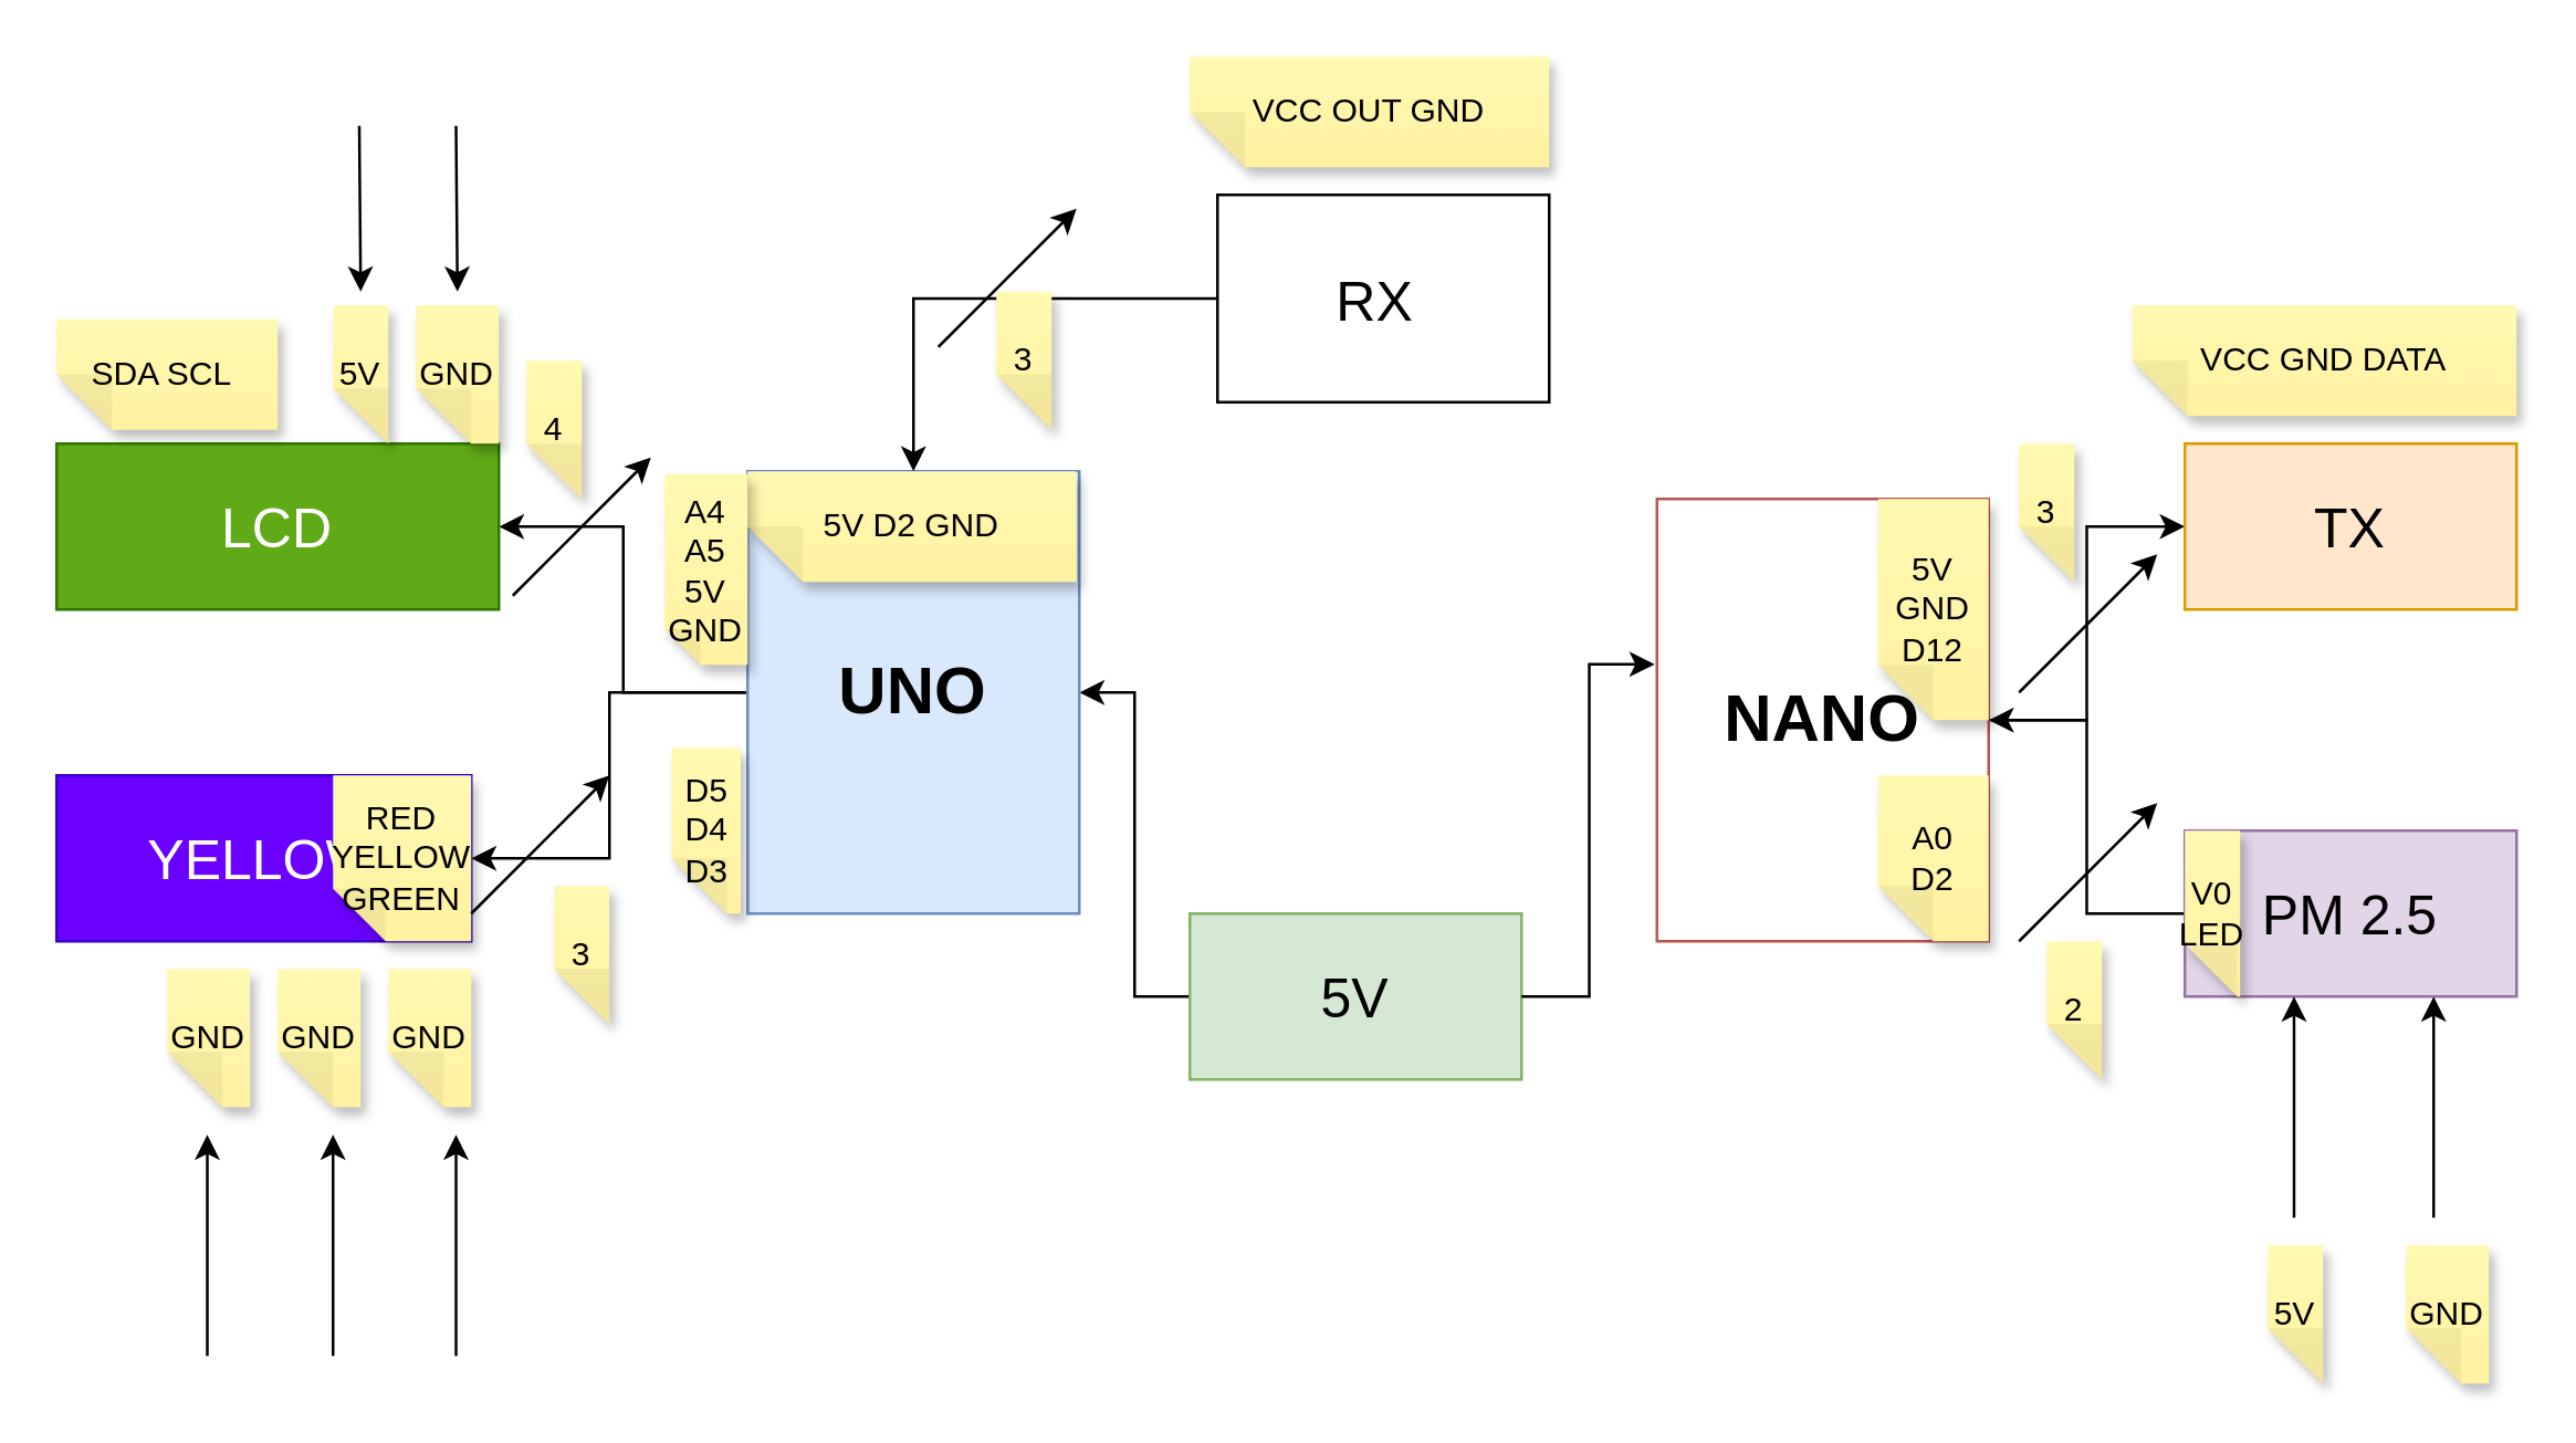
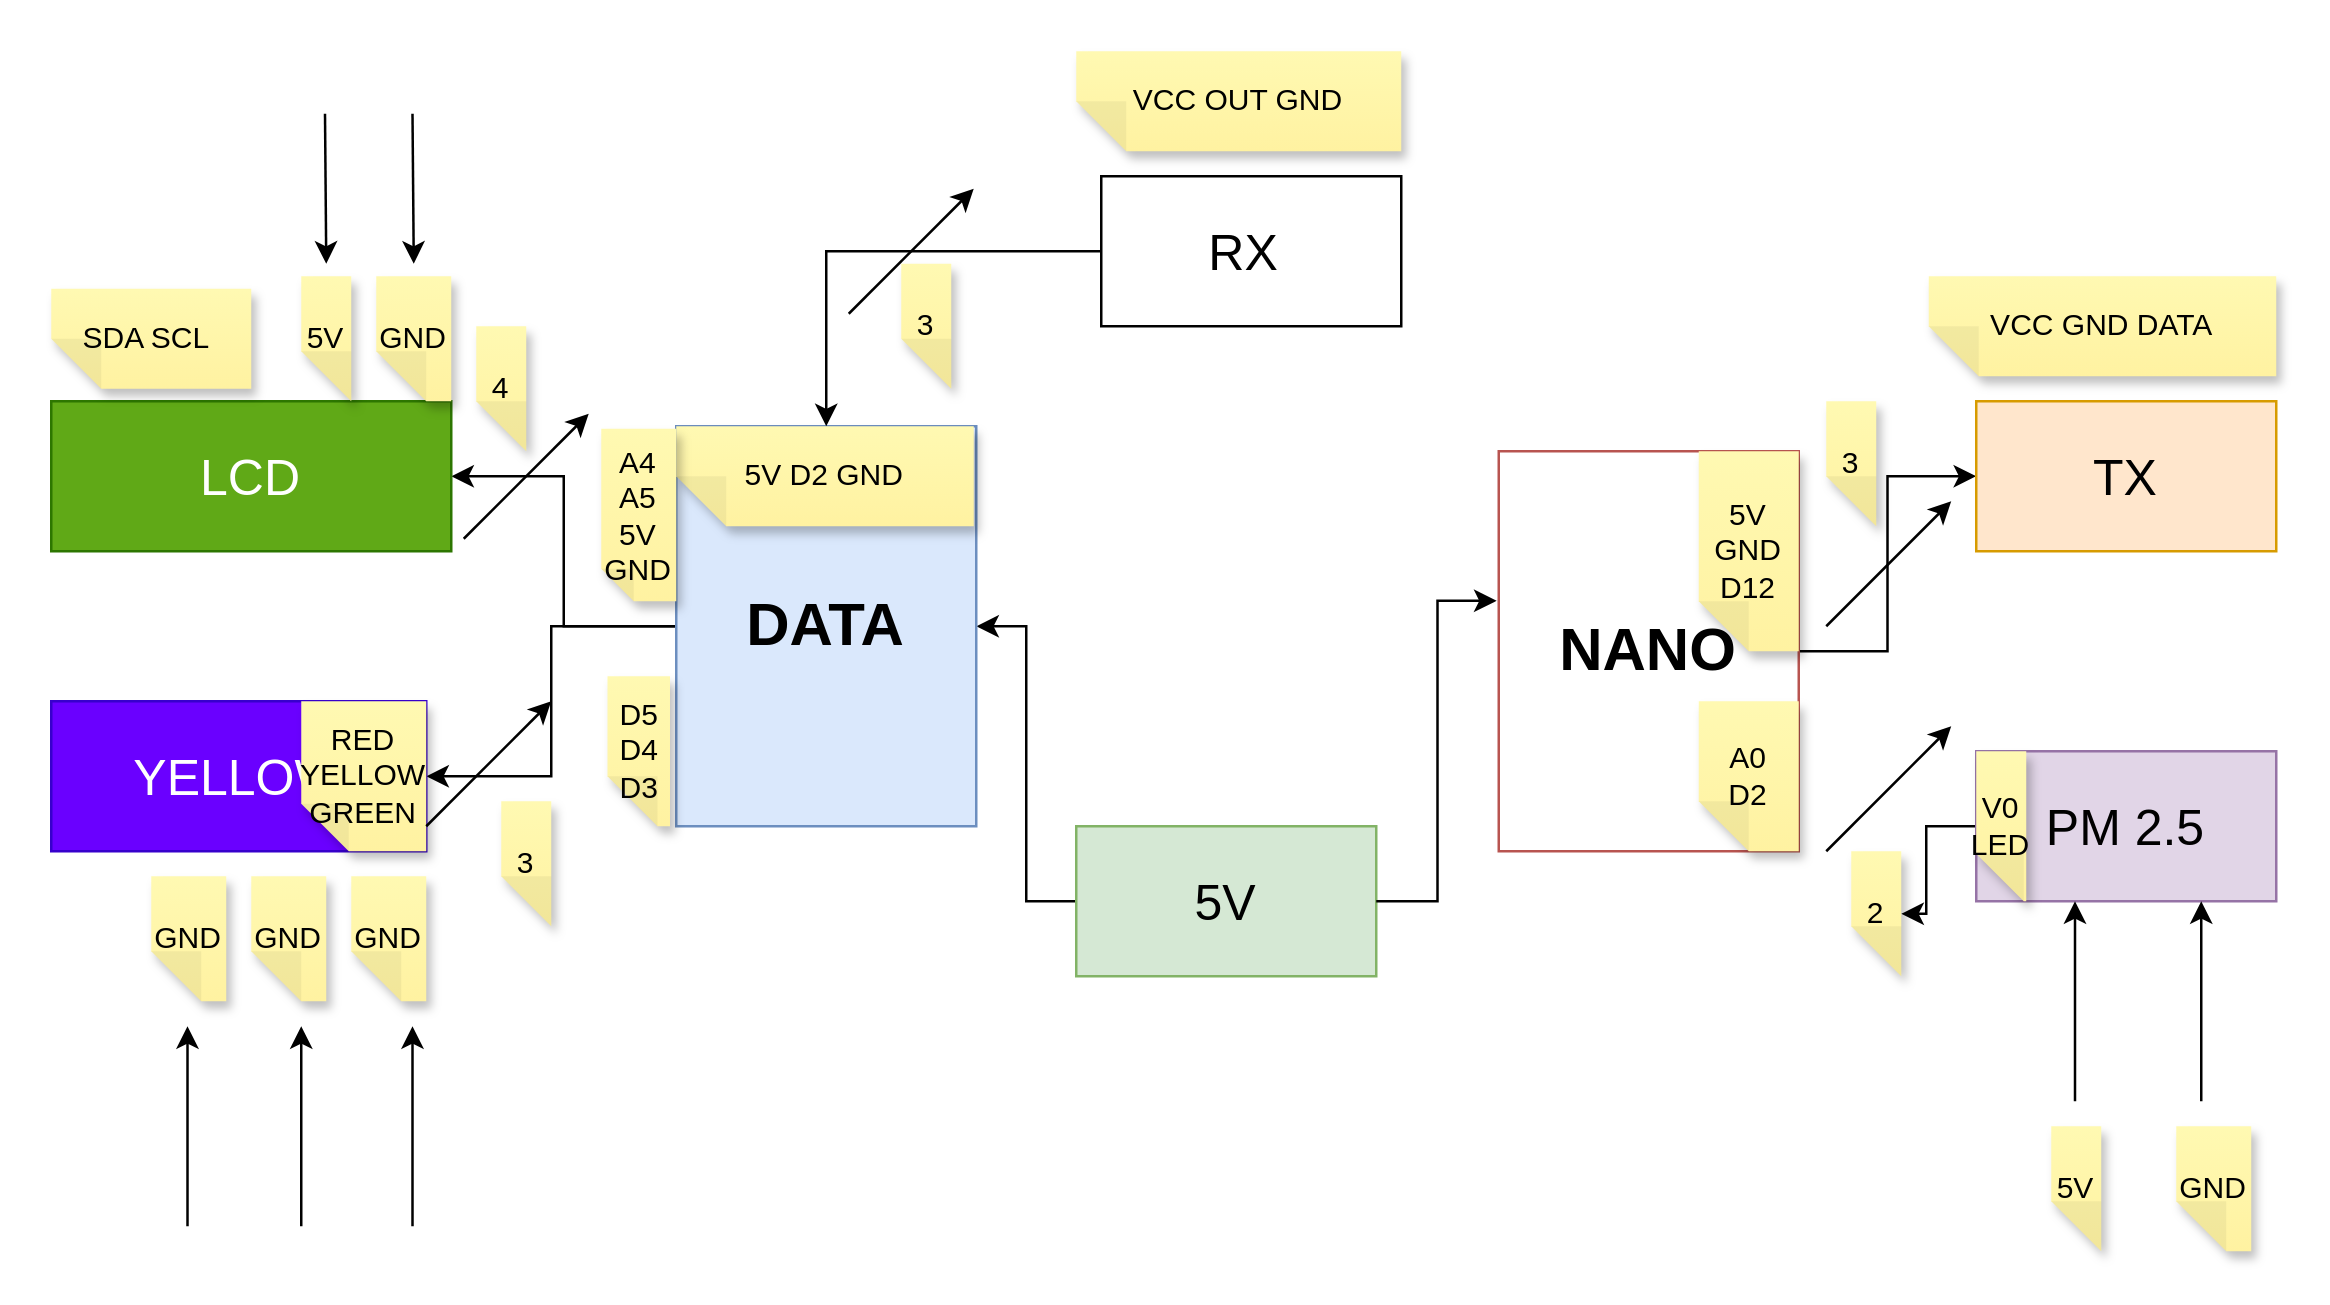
- <mxCell id="28" value="&lt;font style=&quot;font-size: 20px;&quot;&gt;RX&amp;nbsp;&lt;/font&gt;" style="rounded=0;whiteSpace=wrap;html=1;" vertex="1" parent="1"><mxGeometry x="440" y="70" width="120" height="75" as="geometry" /></mxCell>
+ <mxCell id="28" value="&lt;font style=&quot;font-size: 20px;&quot;&gt;RX&amp;nbsp;&lt;/font&gt;" style="rounded=0;whiteSpace=wrap;html=1;" vertex="1" parent="1"><mxGeometry x="440" y="70" width="120" height="60" as="geometry" /></mxCell>
- <mxCell id="12" value="&lt;h1&gt;UNO&lt;/h1&gt;" style="rounded=0;whiteSpace=wrap;html=1;fillColor=#dae8fc;strokeColor=#6c8ebf;" vertex="1" parent="1"><mxGeometry x="270" y="170" width="120" height="160" as="geometry" /></mxCell>
+ <mxCell id="12" value="&lt;h1&gt;DATA&lt;/h1&gt;" style="rounded=0;whiteSpace=wrap;html=1;fillColor=#dae8fc;strokeColor=#6c8ebf;" vertex="1" parent="1"><mxGeometry x="270" y="170" width="120" height="160" as="geometry" /></mxCell>
- <mxCell id="2" value="" style="edgeStyle=orthogonalEdgeStyle;rounded=0;orthogonalLoop=1;jettySize=auto;html=1;" edge="1" parent="1" source="3" target="5"><mxGeometry relative="1" as="geometry" /></mxCell>
+ <mxCell id="2" value="" style="edgeStyle=orthogonalEdgeStyle;rounded=0;orthogonalLoop=1;jettySize=auto;html=1;" edge="1" parent="1" source="3" target="26"><mxGeometry relative="1" as="geometry" /></mxCell>
